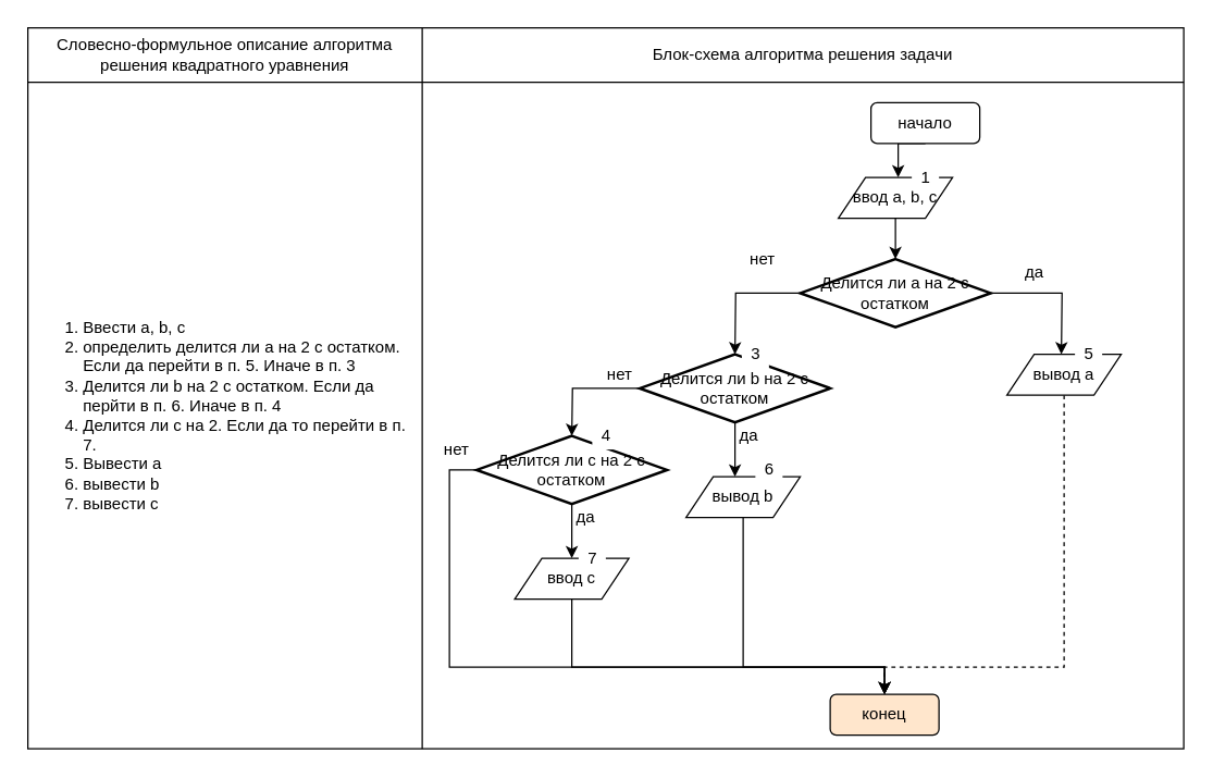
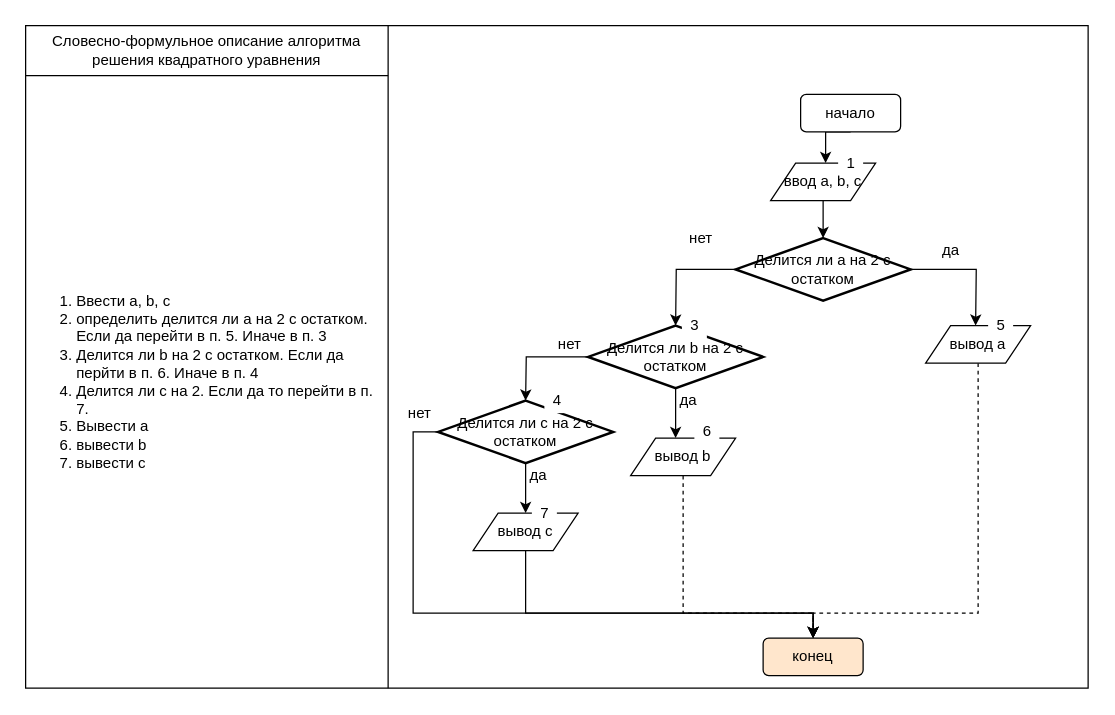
- <mxCell id="5" value="Блок-схема алгоритма решения задачи" style="shape=partialRectangle;html=1;whiteSpace=wrap;connectable=0;overflow=hidden;fillColor=none;top=0;left=0;bottom=0;right=0;pointerEvents=1;" vertex="1" parent="3"><mxGeometry x="290" width="560" height="40" as="geometry" /></mxCell>
- <mxCell id="33" value="ввод c" style="shape=parallelogram;perimeter=parallelogramPerimeter;whiteSpace=wrap;html=1;fixedSize=1;" vertex="1" parent="1"><mxGeometry x="378" y="410" width="84" height="30" as="geometry" /></mxCell>
+ <mxCell id="33" value="вывод c" style="shape=parallelogram;perimeter=parallelogramPerimeter;whiteSpace=wrap;html=1;fixedSize=1;" vertex="1" parent="1"><mxGeometry x="378" y="410" width="84" height="30" as="geometry" /></mxCell>
- <mxCell id="30" style="edgeStyle=orthogonalEdgeStyle;rounded=0;orthogonalLoop=1;jettySize=auto;html=1;exitX=0.5;exitY=1;exitDx=0;exitDy=0;entryX=0.5;entryY=0;entryDx=0;entryDy=0;" edge="1" parent="1" source="31" target="40"><mxGeometry relative="1" as="geometry"><mxPoint x="610" y="485" as="targetPoint" /><Array as="points"><mxPoint x="546" y="490" /><mxPoint x="650" y="490" /></Array></mxGeometry></mxCell>
+ <mxCell id="30" style="edgeStyle=orthogonalEdgeStyle;rounded=0;orthogonalLoop=1;jettySize=auto;html=1;exitX=0.5;exitY=1;exitDx=0;exitDy=0;entryX=0.5;entryY=0;entryDx=0;entryDy=0;dashed=1;" edge="1" parent="1" source="31" target="40"><mxGeometry relative="1" as="geometry"><mxPoint x="610" y="485" as="targetPoint" /><Array as="points"><mxPoint x="546" y="490" /><mxPoint x="650" y="490" /></Array></mxGeometry></mxCell>
